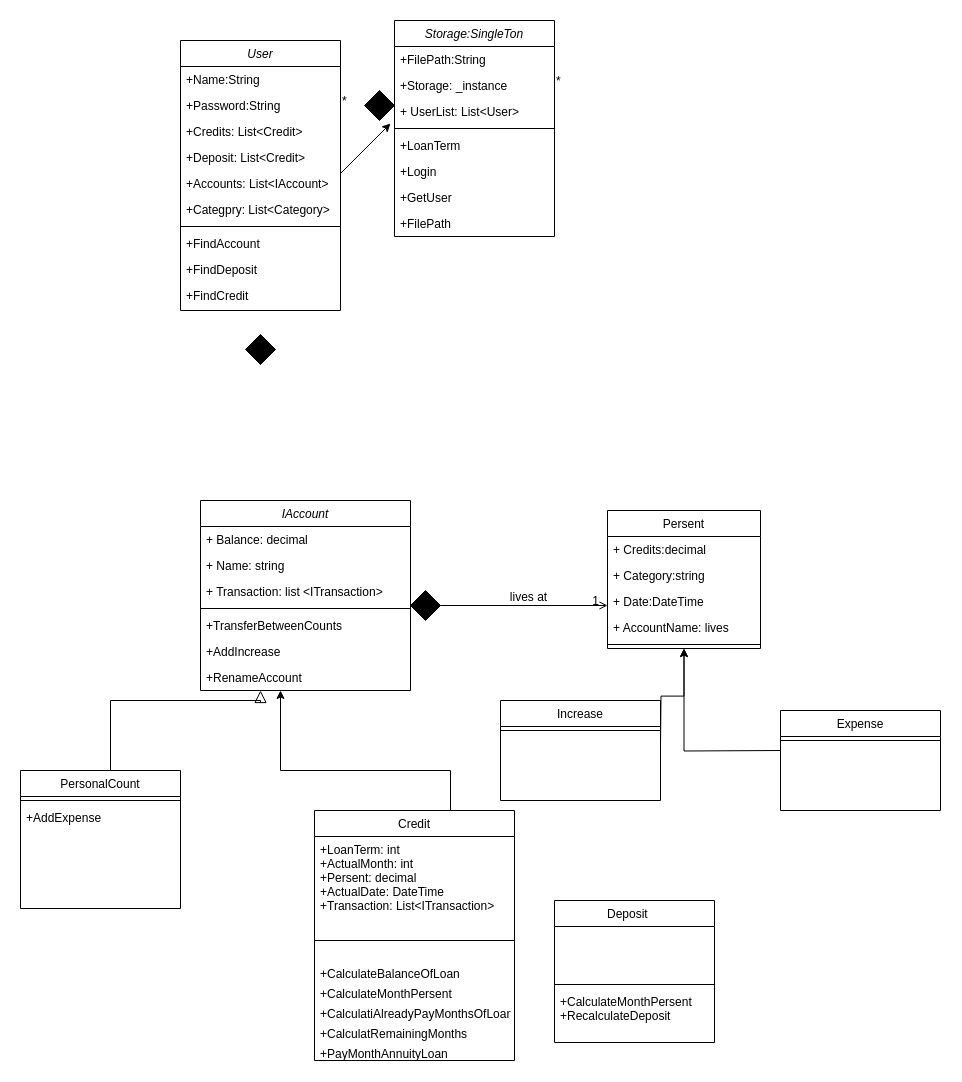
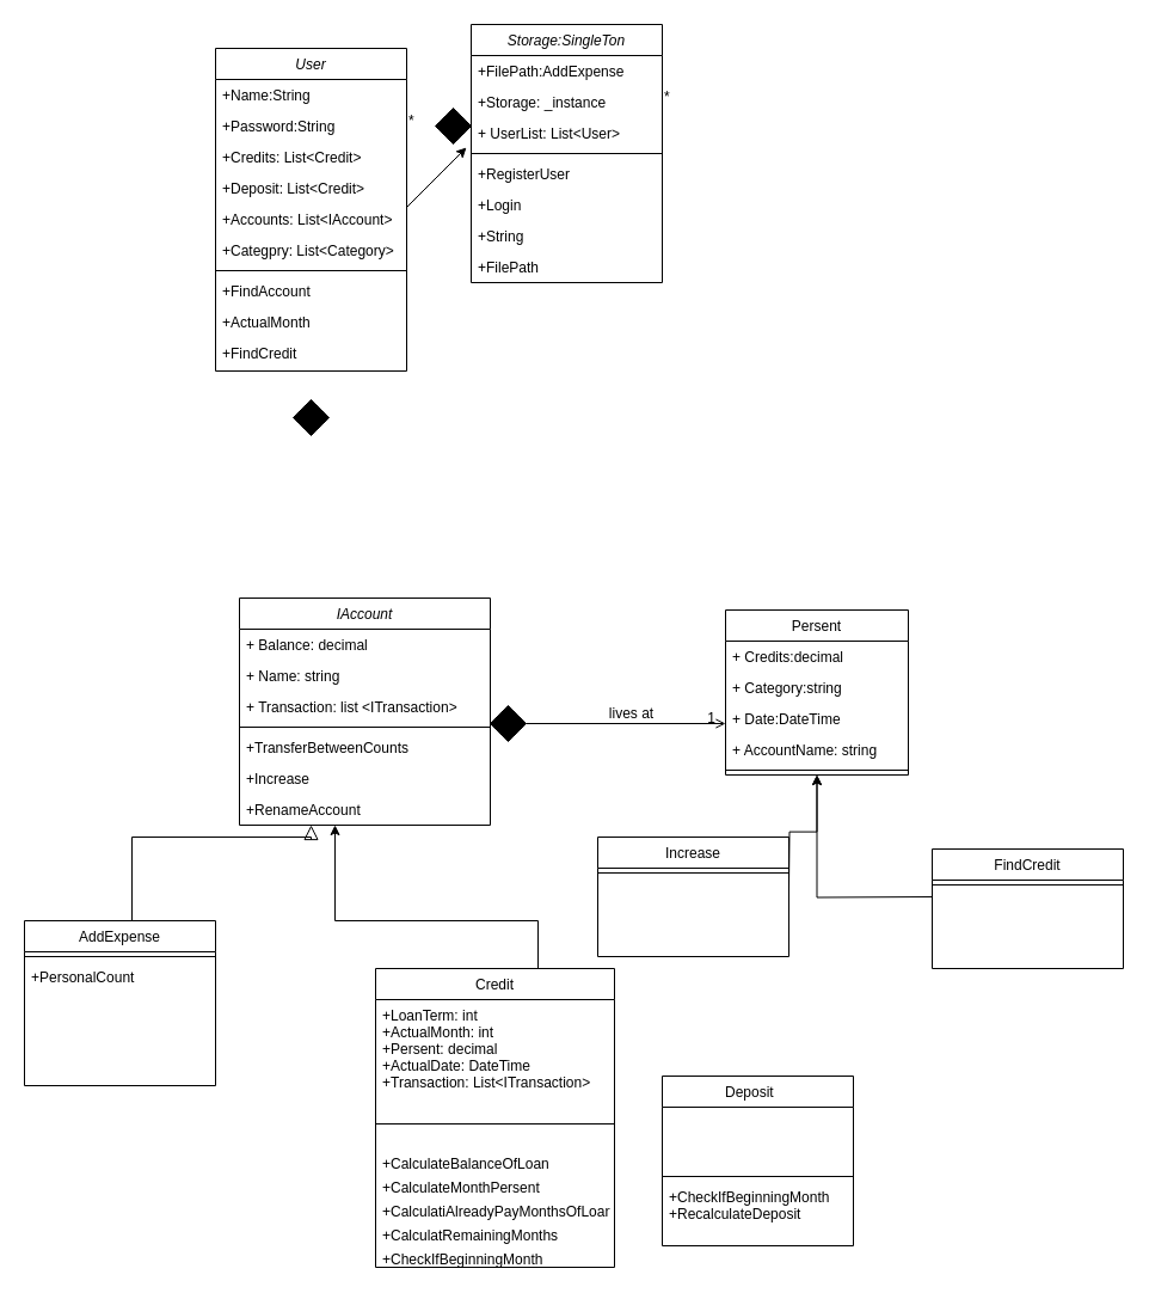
- <mxCell id="44" value="+FilePath:String" style="text;align=left;verticalAlign=top;spacingLeft=4;spacingRight=4;overflow=hidden;rotatable=0;points=[[0,0.5],[1,0.5]];portConstraint=eastwest;rounded=0;shadow=0;html=0;" parent="43" vertex="1"><mxGeometry y="26" width="160" height="26" as="geometry" /></mxCell>
+ <mxCell id="44" value="+FilePath:AddExpense" style="text;align=left;verticalAlign=top;spacingLeft=4;spacingRight=4;overflow=hidden;rotatable=0;points=[[0,0.5],[1,0.5]];portConstraint=eastwest;rounded=0;shadow=0;html=0;" parent="43" vertex="1"><mxGeometry y="26" width="160" height="26" as="geometry" /></mxCell>
- <mxCell id="48" value="+LoanTerm" style="text;align=left;verticalAlign=top;spacingLeft=4;spacingRight=4;overflow=hidden;rotatable=0;points=[[0,0.5],[1,0.5]];portConstraint=eastwest;rounded=0;shadow=0;html=0;" parent="43" vertex="1"><mxGeometry y="112" width="160" height="26" as="geometry" /></mxCell>
+ <mxCell id="48" value="+RegisterUser" style="text;align=left;verticalAlign=top;spacingLeft=4;spacingRight=4;overflow=hidden;rotatable=0;points=[[0,0.5],[1,0.5]];portConstraint=eastwest;rounded=0;shadow=0;html=0;" parent="43" vertex="1"><mxGeometry y="112" width="160" height="26" as="geometry" /></mxCell>
- <mxCell id="50" value="+GetUser" style="text;align=left;verticalAlign=top;spacingLeft=4;spacingRight=4;overflow=hidden;rotatable=0;points=[[0,0.5],[1,0.5]];portConstraint=eastwest;rounded=0;shadow=0;html=0;" vertex="1" parent="43"><mxGeometry y="164" width="160" height="26" as="geometry" /></mxCell>
+ <mxCell id="50" value="+String" style="text;align=left;verticalAlign=top;spacingLeft=4;spacingRight=4;overflow=hidden;rotatable=0;points=[[0,0.5],[1,0.5]];portConstraint=eastwest;rounded=0;shadow=0;html=0;" vertex="1" parent="43"><mxGeometry y="164" width="160" height="26" as="geometry" /></mxCell>
- <mxCell id="64" value="+FindDeposit" style="text;align=left;verticalAlign=top;spacingLeft=4;spacingRight=4;overflow=hidden;rotatable=0;points=[[0,0.5],[1,0.5]];portConstraint=eastwest;rounded=0;shadow=0;html=0;" vertex="1" parent="55"><mxGeometry y="216" width="160" height="26" as="geometry" /></mxCell>
+ <mxCell id="64" value="+ActualMonth" style="text;align=left;verticalAlign=top;spacingLeft=4;spacingRight=4;overflow=hidden;rotatable=0;points=[[0,0.5],[1,0.5]];portConstraint=eastwest;rounded=0;shadow=0;html=0;" vertex="1" parent="55"><mxGeometry y="216" width="160" height="26" as="geometry" /></mxCell>
- <mxCell id="22" value="+ AccountName: lives " style="text;align=left;verticalAlign=top;spacingLeft=4;spacingRight=4;overflow=hidden;rotatable=0;points=[[0,0.5],[1,0.5]];portConstraint=eastwest;" parent="18" vertex="1"><mxGeometry y="104" width="153" height="26" as="geometry" /></mxCell>
+ <mxCell id="22" value="+ AccountName: string " style="text;align=left;verticalAlign=top;spacingLeft=4;spacingRight=4;overflow=hidden;rotatable=0;points=[[0,0.5],[1,0.5]];portConstraint=eastwest;" parent="18" vertex="1"><mxGeometry y="104" width="153" height="26" as="geometry" /></mxCell>
- <mxCell id="8" value="+AddIncrease" style="text;align=left;verticalAlign=top;spacingLeft=4;spacingRight=4;overflow=hidden;rotatable=0;points=[[0,0.5],[1,0.5]];portConstraint=eastwest;rounded=0;shadow=0;html=0;" vertex="1" parent="2"><mxGeometry y="138" width="210" height="26" as="geometry" /></mxCell>
+ <mxCell id="8" value="+Increase" style="text;align=left;verticalAlign=top;spacingLeft=4;spacingRight=4;overflow=hidden;rotatable=0;points=[[0,0.5],[1,0.5]];portConstraint=eastwest;rounded=0;shadow=0;html=0;" vertex="1" parent="2"><mxGeometry y="138" width="210" height="26" as="geometry" /></mxCell>
- <mxCell id="40" value="Expense" style="swimlane;fontStyle=0;align=center;verticalAlign=top;childLayout=stackLayout;horizontal=1;startSize=26;horizontalStack=0;resizeParent=1;resizeLast=0;collapsible=1;marginBottom=0;rounded=0;shadow=0;strokeWidth=1;" parent="1" vertex="1"><mxGeometry x="780" y="710" width="160" height="100" as="geometry"><mxRectangle x="550" y="140" width="160" height="26" as="alternateBounds" /></mxGeometry></mxCell>
+ <mxCell id="40" value="FindCredit" style="swimlane;fontStyle=0;align=center;verticalAlign=top;childLayout=stackLayout;horizontal=1;startSize=26;horizontalStack=0;resizeParent=1;resizeLast=0;collapsible=1;marginBottom=0;rounded=0;shadow=0;strokeWidth=1;" parent="1" vertex="1"><mxGeometry x="780" y="710" width="160" height="100" as="geometry"><mxRectangle x="550" y="140" width="160" height="26" as="alternateBounds" /></mxGeometry></mxCell>
- <mxCell id="10" value="PersonalCount" style="swimlane;fontStyle=0;align=center;verticalAlign=top;childLayout=stackLayout;horizontal=1;startSize=26;horizontalStack=0;resizeParent=1;resizeLast=0;collapsible=1;marginBottom=0;rounded=0;shadow=0;strokeWidth=1;" parent="1" vertex="1"><mxGeometry x="20" y="770" width="160" height="138" as="geometry"><mxRectangle x="130" y="380" width="160" height="26" as="alternateBounds" /></mxGeometry></mxCell>
+ <mxCell id="10" value="AddExpense" style="swimlane;fontStyle=0;align=center;verticalAlign=top;childLayout=stackLayout;horizontal=1;startSize=26;horizontalStack=0;resizeParent=1;resizeLast=0;collapsible=1;marginBottom=0;rounded=0;shadow=0;strokeWidth=1;" parent="1" vertex="1"><mxGeometry x="20" y="770" width="160" height="138" as="geometry"><mxRectangle x="130" y="380" width="160" height="26" as="alternateBounds" /></mxGeometry></mxCell>
- <mxCell id="12" value="+AddExpense" style="text;align=left;verticalAlign=top;spacingLeft=4;spacingRight=4;overflow=hidden;rotatable=0;points=[[0,0.5],[1,0.5]];portConstraint=eastwest;rounded=0;shadow=0;html=0;" vertex="1" parent="10"><mxGeometry y="34" width="160" height="26" as="geometry" /></mxCell>
+ <mxCell id="12" value="+PersonalCount" style="text;align=left;verticalAlign=top;spacingLeft=4;spacingRight=4;overflow=hidden;rotatable=0;points=[[0,0.5],[1,0.5]];portConstraint=eastwest;rounded=0;shadow=0;html=0;" vertex="1" parent="10"><mxGeometry y="34" width="160" height="26" as="geometry" /></mxCell>
- <mxCell id="17" value="+CalculateMonthPersent&#10;+RecalculateDeposit&#10;" style="text;align=left;verticalAlign=top;spacingLeft=4;spacingRight=4;overflow=hidden;rotatable=0;points=[[0,0.5],[1,0.5]];portConstraint=eastwest;" parent="14" vertex="1"><mxGeometry y="88" width="160" height="54" as="geometry" /></mxCell>
+ <mxCell id="17" value="+CheckIfBeginningMonth&#10;+RecalculateDeposit&#10;" style="text;align=left;verticalAlign=top;spacingLeft=4;spacingRight=4;overflow=hidden;rotatable=0;points=[[0,0.5],[1,0.5]];portConstraint=eastwest;" parent="14" vertex="1"><mxGeometry y="88" width="160" height="54" as="geometry" /></mxCell>
- <mxCell id="35" value="+PayMonthAnnuityLoan&#10;" style="text;align=left;verticalAlign=top;spacingLeft=4;spacingRight=4;overflow=hidden;rotatable=0;points=[[0,0.5],[1,0.5]];portConstraint=eastwest;" vertex="1" parent="28"><mxGeometry y="230" width="200" height="20" as="geometry" /></mxCell>
+ <mxCell id="35" value="+CheckIfBeginningMonth&#10;" style="text;align=left;verticalAlign=top;spacingLeft=4;spacingRight=4;overflow=hidden;rotatable=0;points=[[0,0.5],[1,0.5]];portConstraint=eastwest;" vertex="1" parent="28"><mxGeometry y="230" width="200" height="20" as="geometry" /></mxCell>
